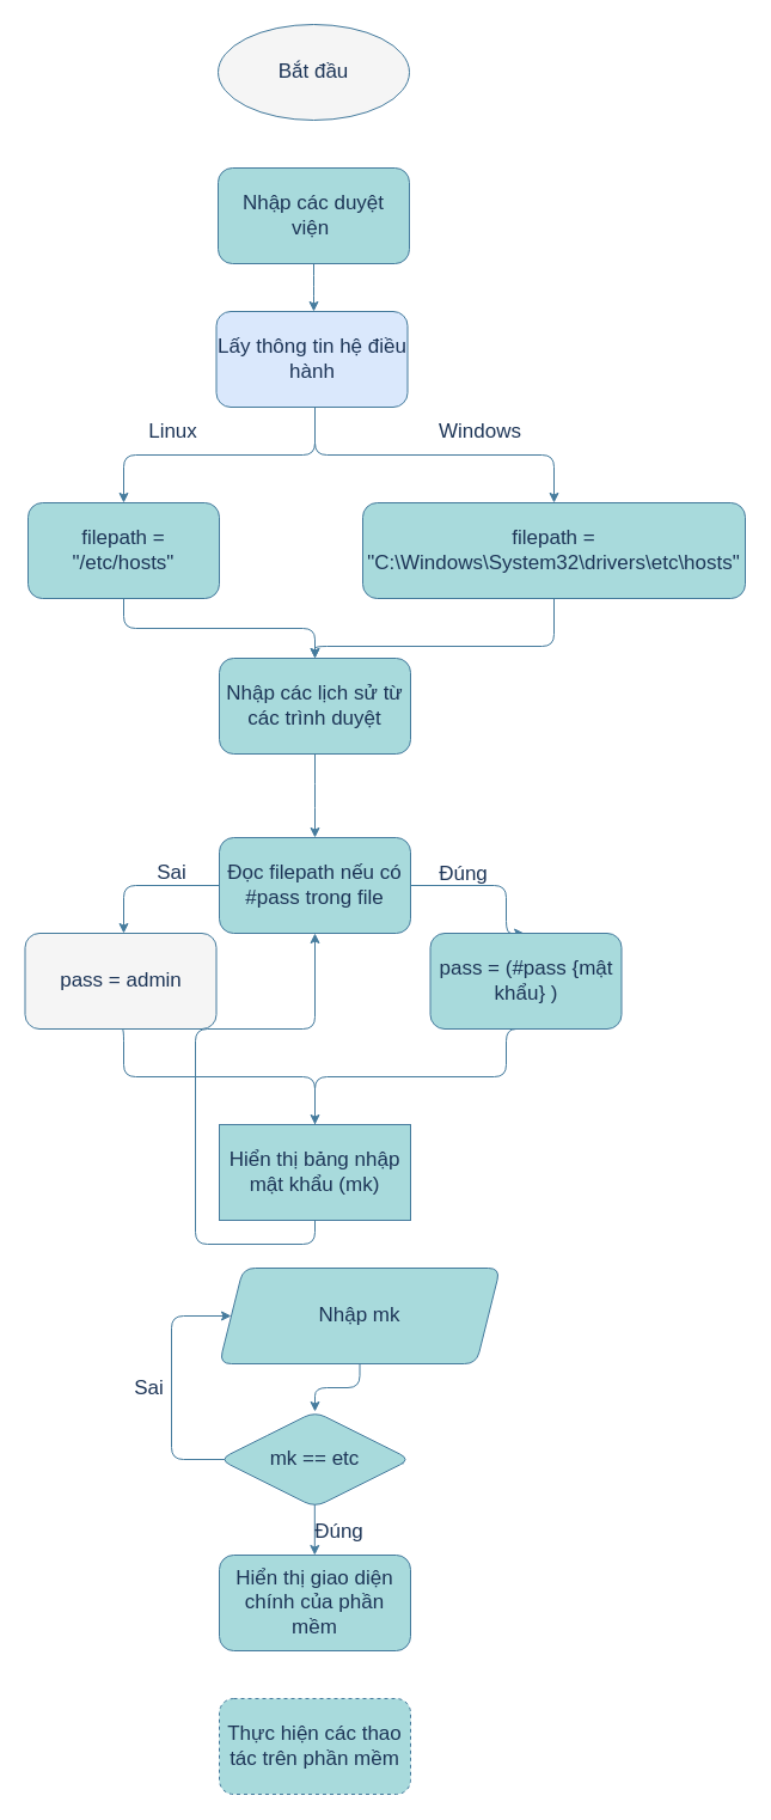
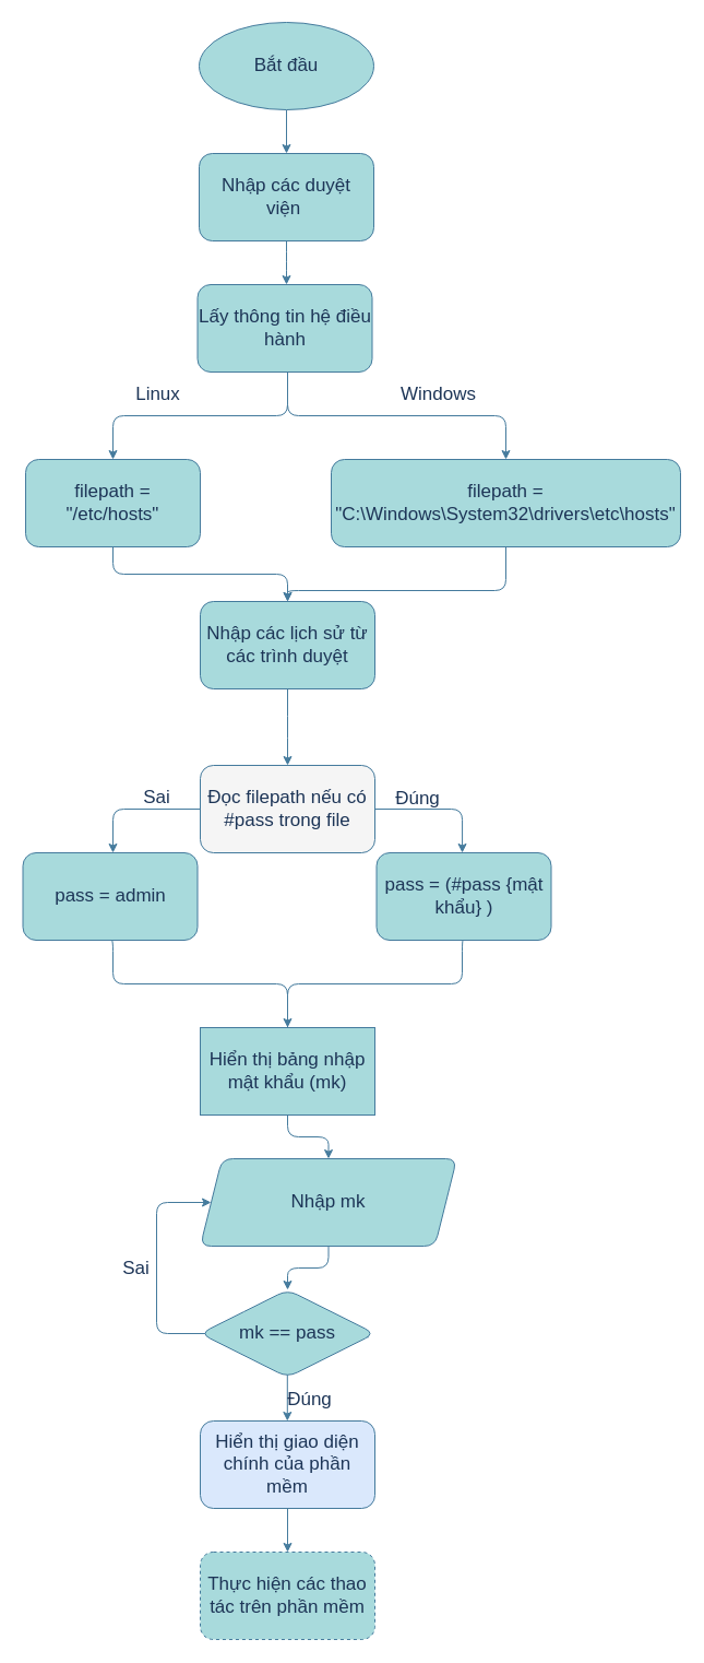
- <mxCell id="33" value="Bắt đầu" style="ellipse;whiteSpace=wrap;html=1;labelBackgroundColor=none;fillColor=#f5f5f5;strokeColor=#457B9D;fontColor=#1D3557;rounded=1;fontSize=17;" parent="1" vertex="1"><mxGeometry x="182" y="20" width="160" height="80" as="geometry" /></mxCell>
+ <mxCell id="33" value="Bắt đầu" style="ellipse;whiteSpace=wrap;html=1;labelBackgroundColor=none;fillColor=#A8DADC;strokeColor=#457B9D;fontColor=#1D3557;rounded=1;fontSize=17;" parent="1" vertex="1"><mxGeometry x="182" y="20" width="160" height="80" as="geometry" /></mxCell>
+ <mxCell id="32" style="edgeStyle=orthogonalEdgeStyle;rounded=1;orthogonalLoop=1;jettySize=auto;html=1;labelBackgroundColor=none;strokeColor=#457B9D;fontColor=default;fontSize=17;" parent="1" source="33" target="31" edge="1"><mxGeometry relative="1" as="geometry" /></mxCell>
- <mxCell id="37" value="Lấy thông tin hệ điều hành" style="rounded=1;whiteSpace=wrap;html=1;labelBackgroundColor=none;fillColor=#dae8fc;strokeColor=#457B9D;fontColor=#1D3557;fontSize=17;" vertex="1" parent="1"><mxGeometry x="180.5" y="260" width="160" height="80" as="geometry" /></mxCell>
+ <mxCell id="37" value="Lấy thông tin hệ điều hành" style="rounded=1;whiteSpace=wrap;html=1;labelBackgroundColor=none;fillColor=#A8DADC;strokeColor=#457B9D;fontColor=#1D3557;fontSize=17;" vertex="1" parent="1"><mxGeometry x="180.5" y="260" width="160" height="80" as="geometry" /></mxCell>
- <mxCell id="36" value="Đọc filepath nếu có #pass trong file" style="rounded=1;whiteSpace=wrap;html=1;labelBackgroundColor=none;fillColor=#A8DADC;strokeColor=#457B9D;fontColor=#1D3557;fontSize=17;" vertex="1" parent="1"><mxGeometry x="183" y="700" width="160" height="80" as="geometry" /></mxCell>
+ <mxCell id="36" value="Đọc filepath nếu có #pass trong file" style="rounded=1;whiteSpace=wrap;html=1;labelBackgroundColor=none;fillColor=#f5f5f5;strokeColor=#457B9D;fontColor=#1D3557;fontSize=17;" vertex="1" parent="1"><mxGeometry x="183" y="700" width="160" height="80" as="geometry" /></mxCell>
- <mxCell id="16" value="pass = admin" style="rounded=1;whiteSpace=wrap;html=1;labelBackgroundColor=none;fillColor=#f5f5f5;strokeColor=#457B9D;fontColor=#1D3557;fontSize=17;" parent="1" vertex="1"><mxGeometry x="20.5" y="780" width="160" height="80" as="geometry" /></mxCell>
+ <mxCell id="16" value="pass = admin" style="rounded=1;whiteSpace=wrap;html=1;labelBackgroundColor=none;fillColor=#A8DADC;strokeColor=#457B9D;fontColor=#1D3557;fontSize=17;" parent="1" vertex="1"><mxGeometry x="20.5" y="780" width="160" height="80" as="geometry" /></mxCell>
- <mxCell id="18" value="pass = (#pass {mật khẩu} )" style="rounded=1;whiteSpace=wrap;html=1;labelBackgroundColor=none;fillColor=#A8DADC;strokeColor=#457B9D;fontColor=#1D3557;fontSize=17;" parent="1" vertex="1"><mxGeometry x="359.5" y="780" width="160" height="80" as="geometry" /></mxCell>
+ <mxCell id="18" value="pass = (#pass {mật khẩu} )" style="rounded=1;whiteSpace=wrap;html=1;labelBackgroundColor=none;fillColor=#A8DADC;strokeColor=#457B9D;fontColor=#1D3557;fontSize=17;" parent="1" vertex="1"><mxGeometry x="344.5" y="780" width="160" height="80" as="geometry" /></mxCell>
- <mxCell id="19" style="edgeStyle=orthogonalEdgeStyle;rounded=1;orthogonalLoop=1;jettySize=auto;html=1;exitX=0.5;exitY=1;exitDx=0;exitDy=0;labelBackgroundColor=none;strokeColor=#457B9D;fontColor=default;fontSize=17;" parent="1" source="20" target="36" edge="1"><mxGeometry relative="1" as="geometry"><mxPoint x="263" y="1140" as="sourcePoint" /></mxGeometry></mxCell>
+ <mxCell id="19" style="edgeStyle=orthogonalEdgeStyle;rounded=1;orthogonalLoop=1;jettySize=auto;html=1;exitX=0.5;exitY=1;exitDx=0;exitDy=0;entryX=0.5;entryY=0;entryDx=0;entryDy=0;labelBackgroundColor=none;strokeColor=#457B9D;fontColor=default;fontSize=17;" parent="1" source="20" target="22" edge="1"><mxGeometry relative="1" as="geometry"><mxPoint x="263" y="1140" as="sourcePoint" /></mxGeometry></mxCell>
- <mxCell id="27" value="mk == etc" style="rhombus;whiteSpace=wrap;html=1;labelBackgroundColor=none;fillColor=#A8DADC;strokeColor=#457B9D;fontColor=#1D3557;rounded=1;fontSize=17;" parent="1" vertex="1"><mxGeometry x="183" y="1180" width="160" height="80" as="geometry" /></mxCell>
+ <mxCell id="27" value="mk == pass" style="rhombus;whiteSpace=wrap;html=1;labelBackgroundColor=none;fillColor=#A8DADC;strokeColor=#457B9D;fontColor=#1D3557;rounded=1;fontSize=17;" parent="1" vertex="1"><mxGeometry x="183" y="1180" width="160" height="80" as="geometry" /></mxCell>
- <mxCell id="35" value="Hiển thị giao diện chính của phần mềm" style="whiteSpace=wrap;html=1;strokeColor=#457B9D;fontColor=#1D3557;fillColor=#A8DADC;rounded=1;labelBackgroundColor=none;fontSize=17;" parent="1" vertex="1"><mxGeometry x="183" y="1300" width="160" height="80" as="geometry" /></mxCell>
+ <mxCell id="35" value="Hiển thị giao diện chính của phần mềm" style="whiteSpace=wrap;html=1;strokeColor=#457B9D;fontColor=#1D3557;fillColor=#dae8fc;rounded=1;labelBackgroundColor=none;fontSize=17;" parent="1" vertex="1"><mxGeometry x="183" y="1300" width="160" height="80" as="geometry" /></mxCell>
+ <mxCell id="34" value="" style="edgeStyle=orthogonalEdgeStyle;rounded=1;orthogonalLoop=1;jettySize=auto;html=1;strokeColor=#457B9D;fontColor=default;labelBackgroundColor=none;fontSize=17;" parent="1" source="35" target="2" edge="1"><mxGeometry relative="1" as="geometry"><mxPoint x="263" y="1560" as="targetPoint" /><Array as="points" /></mxGeometry></mxCell>
